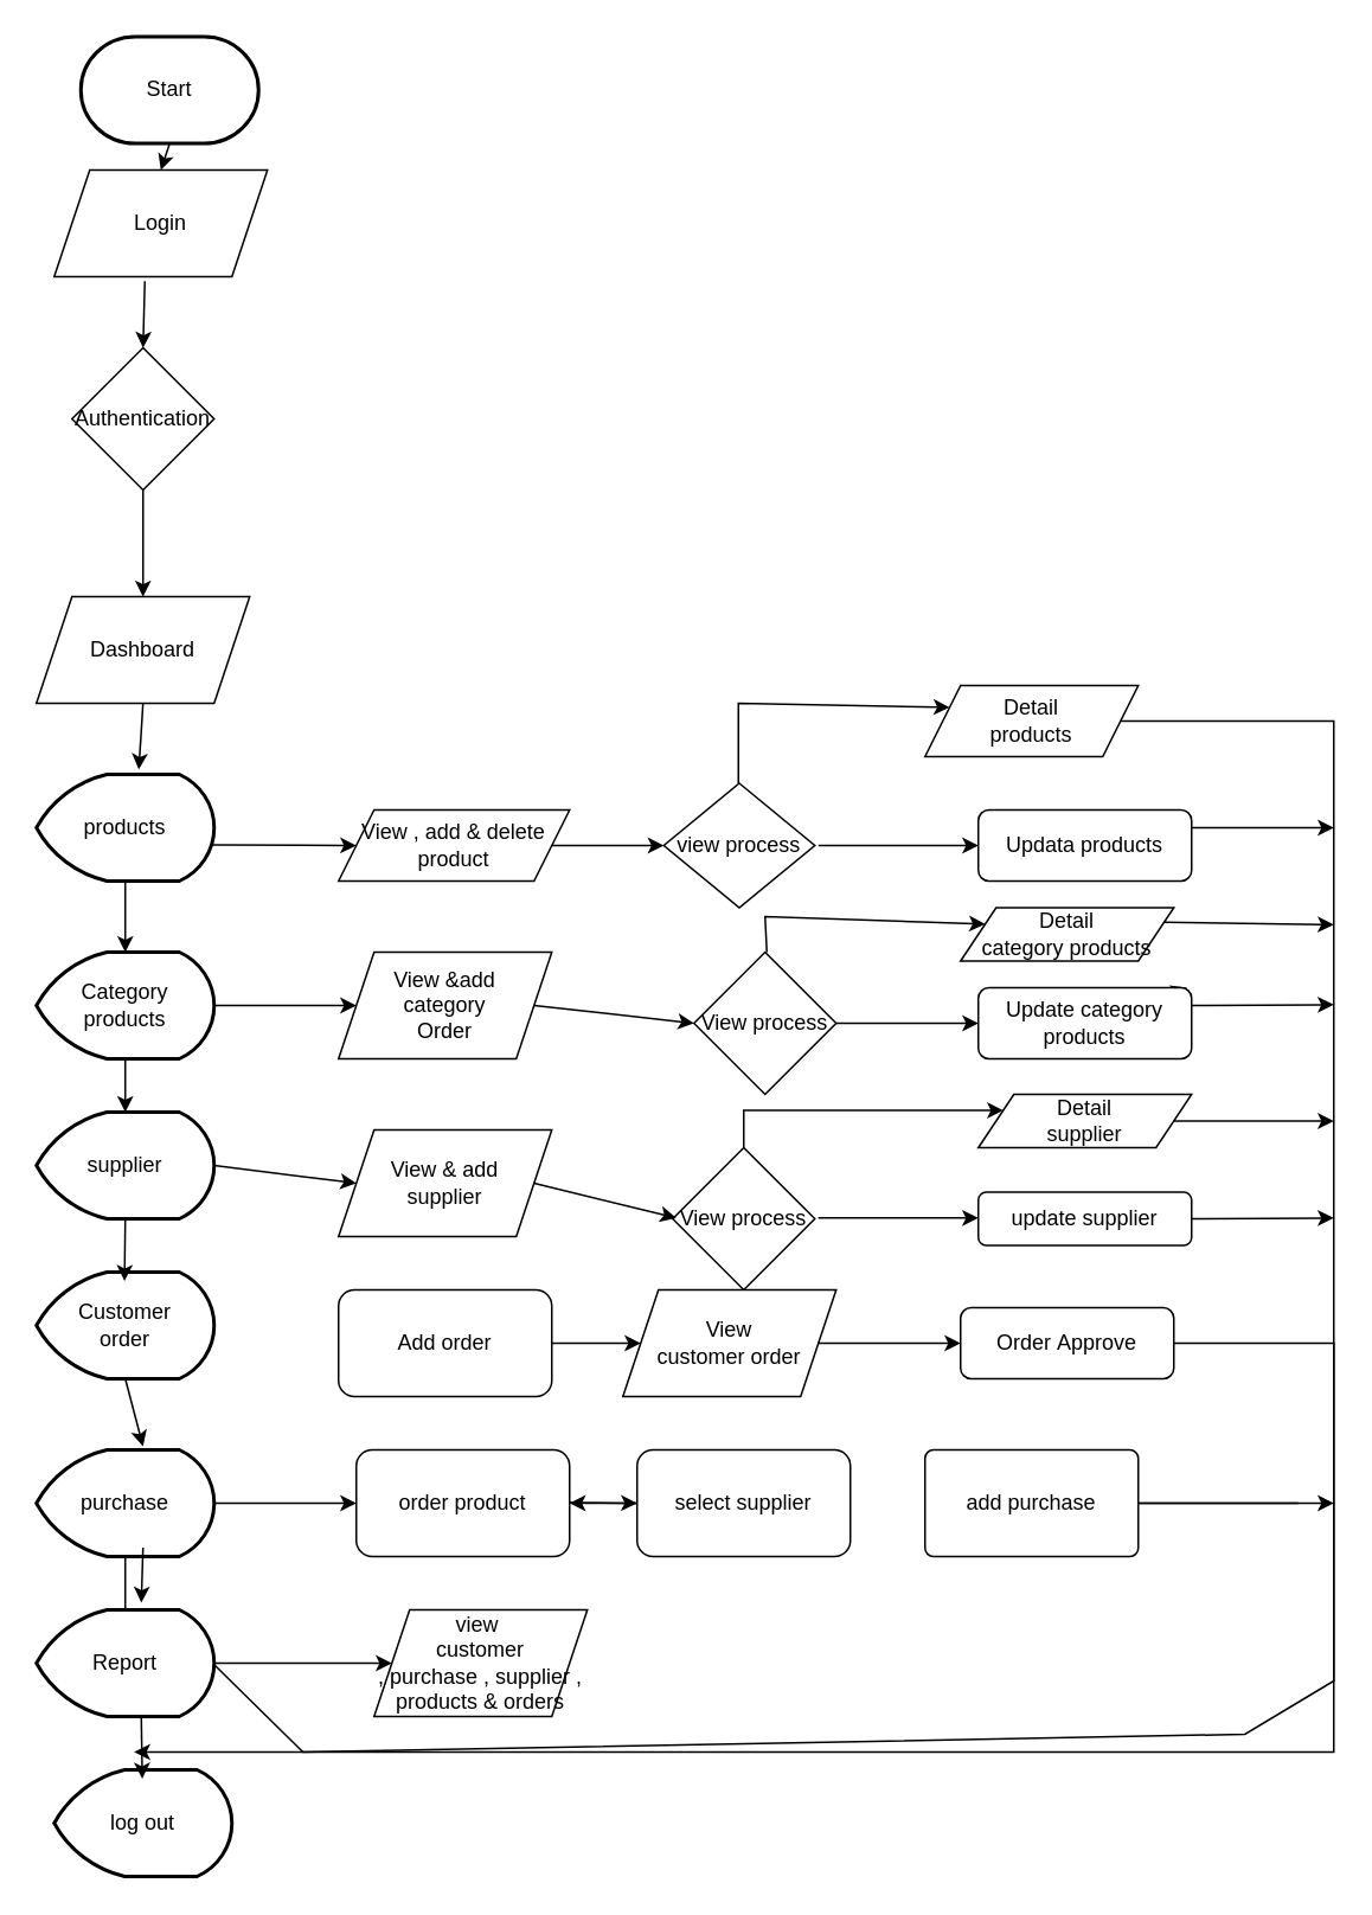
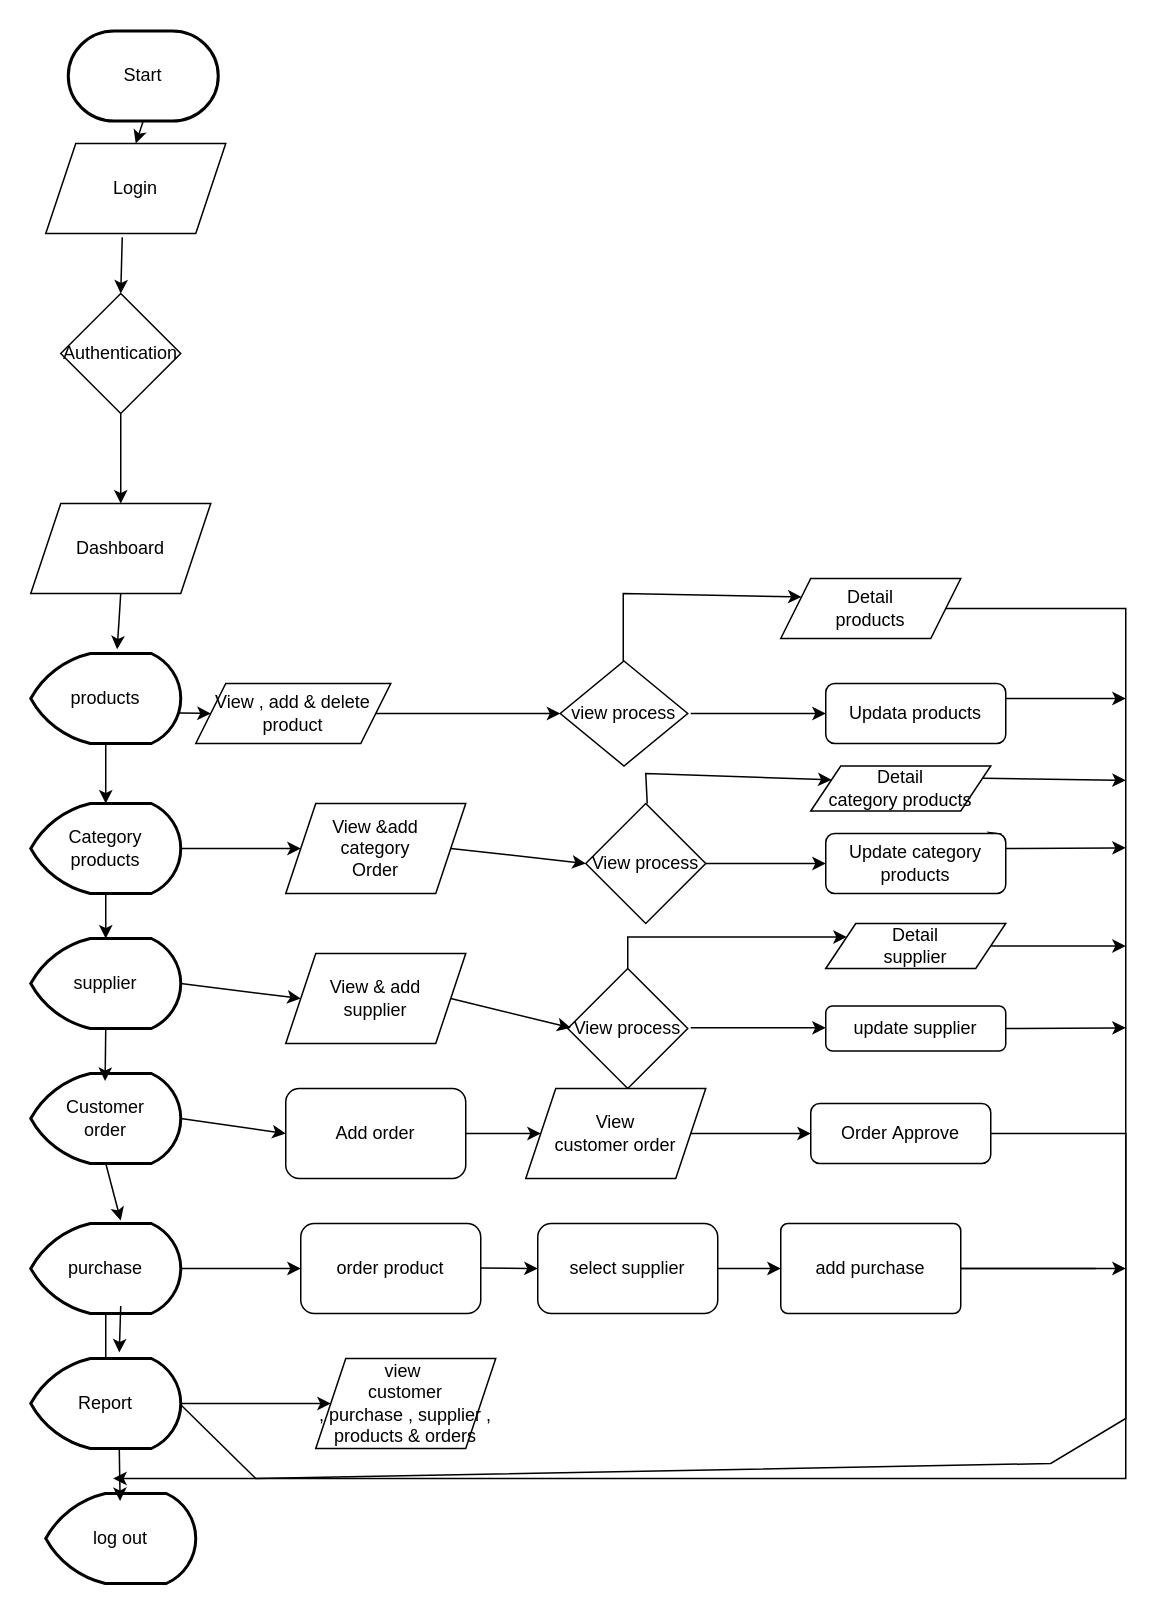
- <mxCell id="15" value="View , add &amp;amp; delete&lt;div&gt;product&lt;/div&gt;" style="shape=parallelogram;perimeter=parallelogramPerimeter;whiteSpace=wrap;html=1;fixedSize=1;" parent="1" vertex="1"><mxGeometry x="190" y="455" width="130" height="40" as="geometry" /></mxCell>
+ <mxCell id="15" value="View , add &amp;amp; delete&lt;div&gt;product&lt;/div&gt;" style="shape=parallelogram;perimeter=parallelogramPerimeter;whiteSpace=wrap;html=1;fixedSize=1;" parent="1" vertex="1"><mxGeometry x="130" y="455" width="130" height="40" as="geometry" /></mxCell>
+ <mxCell id="49" value="" style="endArrow=classic;html=1;rounded=0;entryX=0;entryY=0.5;entryDx=0;entryDy=0;exitX=1;exitY=0.5;exitDx=0;exitDy=0;exitPerimeter=0;" parent="1" source="8" target="65" edge="1"><mxGeometry width="50" height="50" relative="1" as="geometry"><mxPoint x="120" y="755" as="sourcePoint" /><mxPoint x="200" y="754.57" as="targetPoint" /></mxGeometry></mxCell>
- <mxCell id="68" value="" style="edgeStyle=orthogonalEdgeStyle;rounded=0;orthogonalLoop=1;jettySize=auto;html=1;" edge="1" parent="1" source="69" target="67"><mxGeometry relative="1" as="geometry" /></mxCell>
+ <mxCell id="68" value="" style="edgeStyle=orthogonalEdgeStyle;rounded=0;orthogonalLoop=1;jettySize=auto;html=1;" edge="1" parent="1" source="69" target="71"><mxGeometry relative="1" as="geometry" /></mxCell>
